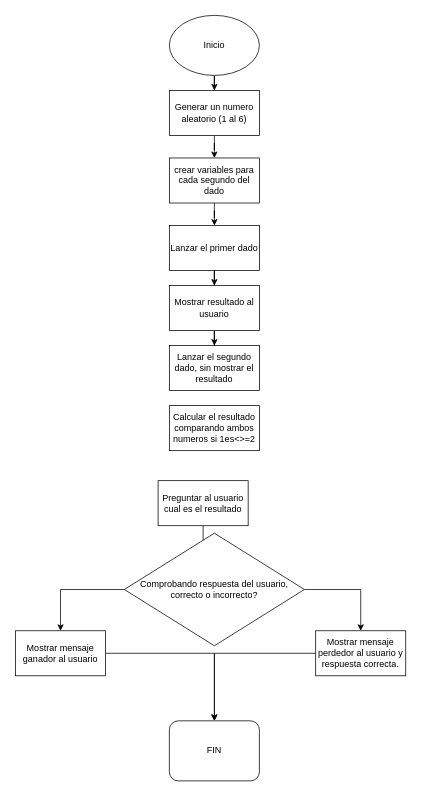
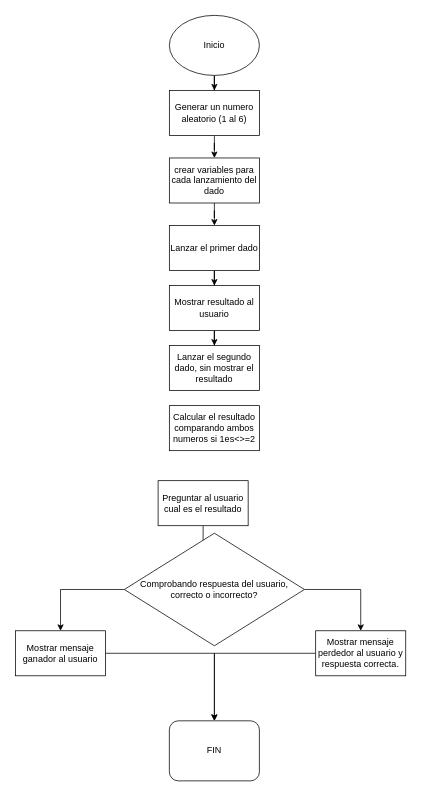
- <mxCell id="7" value="crear variables para cada segundo del dado" style="rounded=0;whiteSpace=wrap;html=1;" vertex="1" parent="1"><mxGeometry x="225" y="210" width="120" height="60" as="geometry" /></mxCell>
+ <mxCell id="7" value="crear variables para cada lanzamiento del dado" style="rounded=0;whiteSpace=wrap;html=1;" vertex="1" parent="1"><mxGeometry x="225" y="210" width="120" height="60" as="geometry" /></mxCell>
